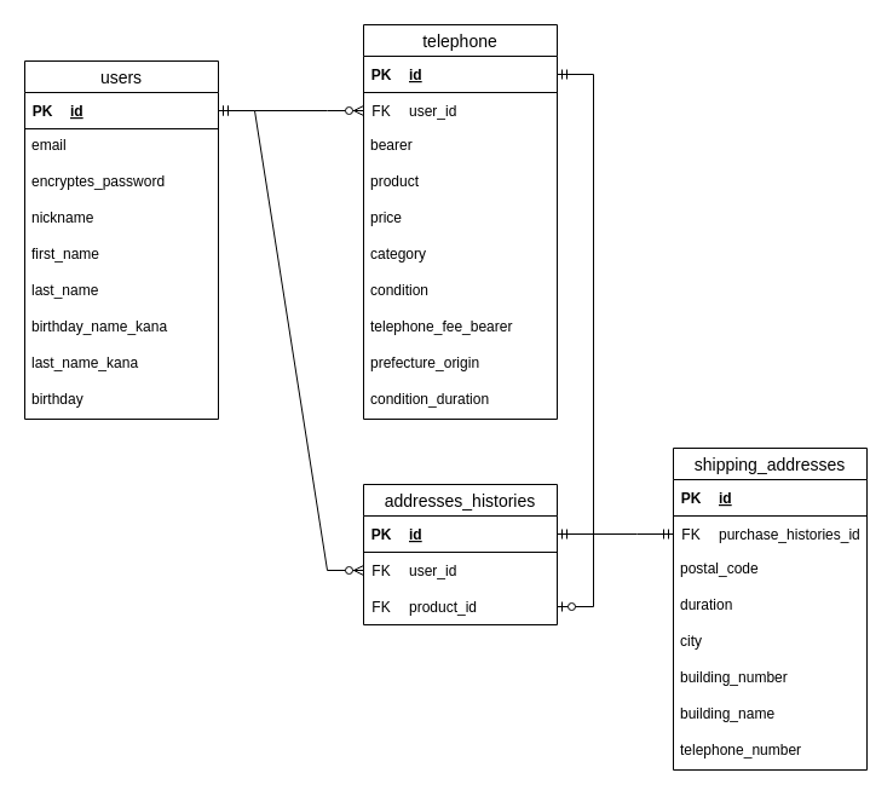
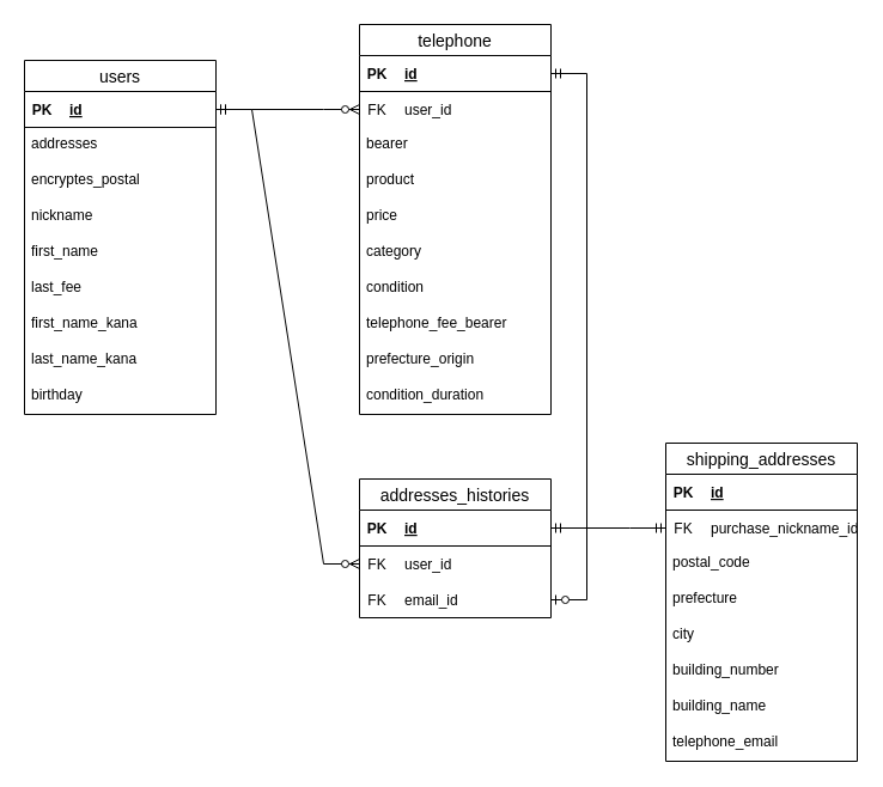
- <mxCell id="7" value="email" style="text;strokeColor=none;fillColor=none;spacingLeft=4;spacingRight=4;overflow=hidden;rotatable=0;points=[[0,0.5],[1,0.5]];portConstraint=eastwest;fontSize=12;" parent="2" vertex="1"><mxGeometry y="56" width="160" height="30" as="geometry" /></mxCell>
+ <mxCell id="7" value="addresses" style="text;strokeColor=none;fillColor=none;spacingLeft=4;spacingRight=4;overflow=hidden;rotatable=0;points=[[0,0.5],[1,0.5]];portConstraint=eastwest;fontSize=12;" parent="2" vertex="1"><mxGeometry y="56" width="160" height="30" as="geometry" /></mxCell>
- <mxCell id="8" value="encryptes_password" style="text;strokeColor=none;fillColor=none;spacingLeft=4;spacingRight=4;overflow=hidden;rotatable=0;points=[[0,0.5],[1,0.5]];portConstraint=eastwest;fontSize=12;" parent="2" vertex="1"><mxGeometry y="86" width="160" height="30" as="geometry" /></mxCell>
+ <mxCell id="8" value="encryptes_postal" style="text;strokeColor=none;fillColor=none;spacingLeft=4;spacingRight=4;overflow=hidden;rotatable=0;points=[[0,0.5],[1,0.5]];portConstraint=eastwest;fontSize=12;" parent="2" vertex="1"><mxGeometry y="86" width="160" height="30" as="geometry" /></mxCell>
- <mxCell id="11" value="last_name" style="text;strokeColor=none;fillColor=none;spacingLeft=4;spacingRight=4;overflow=hidden;rotatable=0;points=[[0,0.5],[1,0.5]];portConstraint=eastwest;fontSize=12;" parent="2" vertex="1"><mxGeometry y="176" width="160" height="30" as="geometry" /></mxCell>
+ <mxCell id="11" value="last_fee" style="text;strokeColor=none;fillColor=none;spacingLeft=4;spacingRight=4;overflow=hidden;rotatable=0;points=[[0,0.5],[1,0.5]];portConstraint=eastwest;fontSize=12;" parent="2" vertex="1"><mxGeometry y="176" width="160" height="30" as="geometry" /></mxCell>
- <mxCell id="12" value="birthday_name_kana" style="text;strokeColor=none;fillColor=none;spacingLeft=4;spacingRight=4;overflow=hidden;rotatable=0;points=[[0,0.5],[1,0.5]];portConstraint=eastwest;fontSize=12;" parent="2" vertex="1"><mxGeometry y="206" width="160" height="30" as="geometry" /></mxCell>
+ <mxCell id="12" value="first_name_kana" style="text;strokeColor=none;fillColor=none;spacingLeft=4;spacingRight=4;overflow=hidden;rotatable=0;points=[[0,0.5],[1,0.5]];portConstraint=eastwest;fontSize=12;" parent="2" vertex="1"><mxGeometry y="206" width="160" height="30" as="geometry" /></mxCell>
- <mxCell id="33" value="purchase_histories_id" style="shape=partialRectangle;connectable=0;fillColor=none;top=0;left=0;bottom=0;right=0;align=left;spacingLeft=6;fontStyle=0;overflow=hidden;" parent="31" vertex="1"><mxGeometry x="30" width="130" height="30" as="geometry"><mxRectangle width="130" height="30" as="alternateBounds" /></mxGeometry></mxCell>
+ <mxCell id="33" value="purchase_nickname_id" style="shape=partialRectangle;connectable=0;fillColor=none;top=0;left=0;bottom=0;right=0;align=left;spacingLeft=6;fontStyle=0;overflow=hidden;" parent="31" vertex="1"><mxGeometry x="30" width="130" height="30" as="geometry"><mxRectangle width="130" height="30" as="alternateBounds" /></mxGeometry></mxCell>
- <mxCell id="35" value="duration" style="text;strokeColor=none;fillColor=none;spacingLeft=4;spacingRight=4;overflow=hidden;rotatable=0;points=[[0,0.5],[1,0.5]];portConstraint=eastwest;fontSize=12;" parent="26" vertex="1"><mxGeometry y="116" width="160" height="30" as="geometry" /></mxCell>
+ <mxCell id="35" value="prefecture" style="text;strokeColor=none;fillColor=none;spacingLeft=4;spacingRight=4;overflow=hidden;rotatable=0;points=[[0,0.5],[1,0.5]];portConstraint=eastwest;fontSize=12;" parent="26" vertex="1"><mxGeometry y="116" width="160" height="30" as="geometry" /></mxCell>
- <mxCell id="25" value="product_id" style="shape=partialRectangle;connectable=0;fillColor=none;top=0;left=0;bottom=0;right=0;align=left;spacingLeft=6;fontStyle=0;overflow=hidden;" parent="23" vertex="1"><mxGeometry x="30" width="130" height="30" as="geometry"><mxRectangle width="130" height="30" as="alternateBounds" /></mxGeometry></mxCell>
+ <mxCell id="25" value="email_id" style="shape=partialRectangle;connectable=0;fillColor=none;top=0;left=0;bottom=0;right=0;align=left;spacingLeft=6;fontStyle=0;overflow=hidden;" parent="23" vertex="1"><mxGeometry x="30" width="130" height="30" as="geometry"><mxRectangle width="130" height="30" as="alternateBounds" /></mxGeometry></mxCell>
- <mxCell id="39" value="telephone_number" style="text;strokeColor=none;fillColor=none;spacingLeft=4;spacingRight=4;overflow=hidden;rotatable=0;points=[[0,0.5],[1,0.5]];portConstraint=eastwest;fontSize=12;" parent="26" vertex="1"><mxGeometry y="236" width="160" height="30" as="geometry" /></mxCell>
+ <mxCell id="39" value="telephone_email" style="text;strokeColor=none;fillColor=none;spacingLeft=4;spacingRight=4;overflow=hidden;rotatable=0;points=[[0,0.5],[1,0.5]];portConstraint=eastwest;fontSize=12;" parent="26" vertex="1"><mxGeometry y="236" width="160" height="30" as="geometry" /></mxCell>
